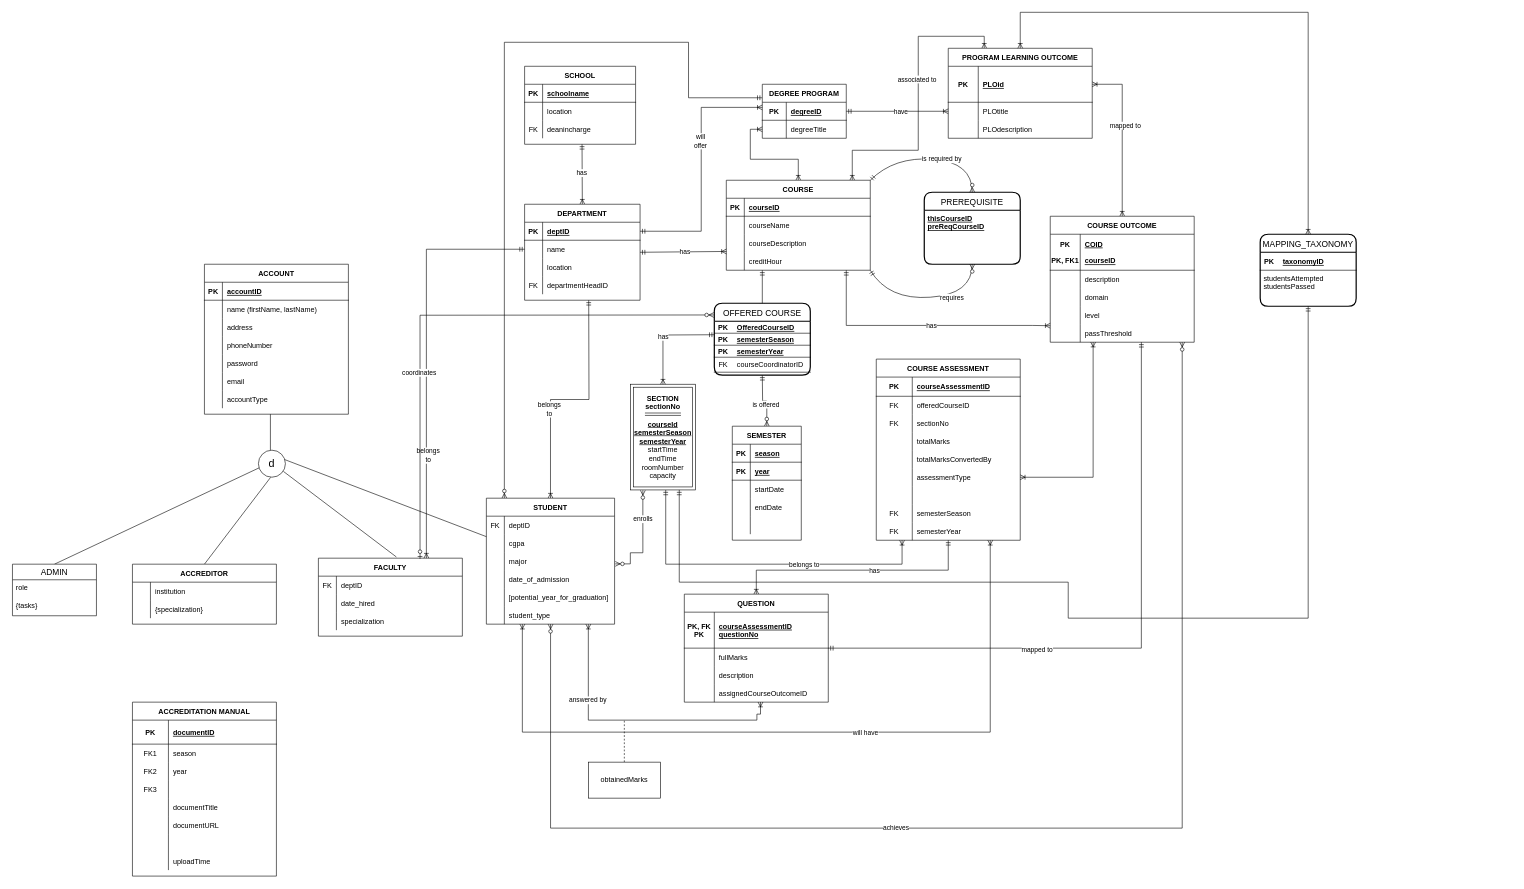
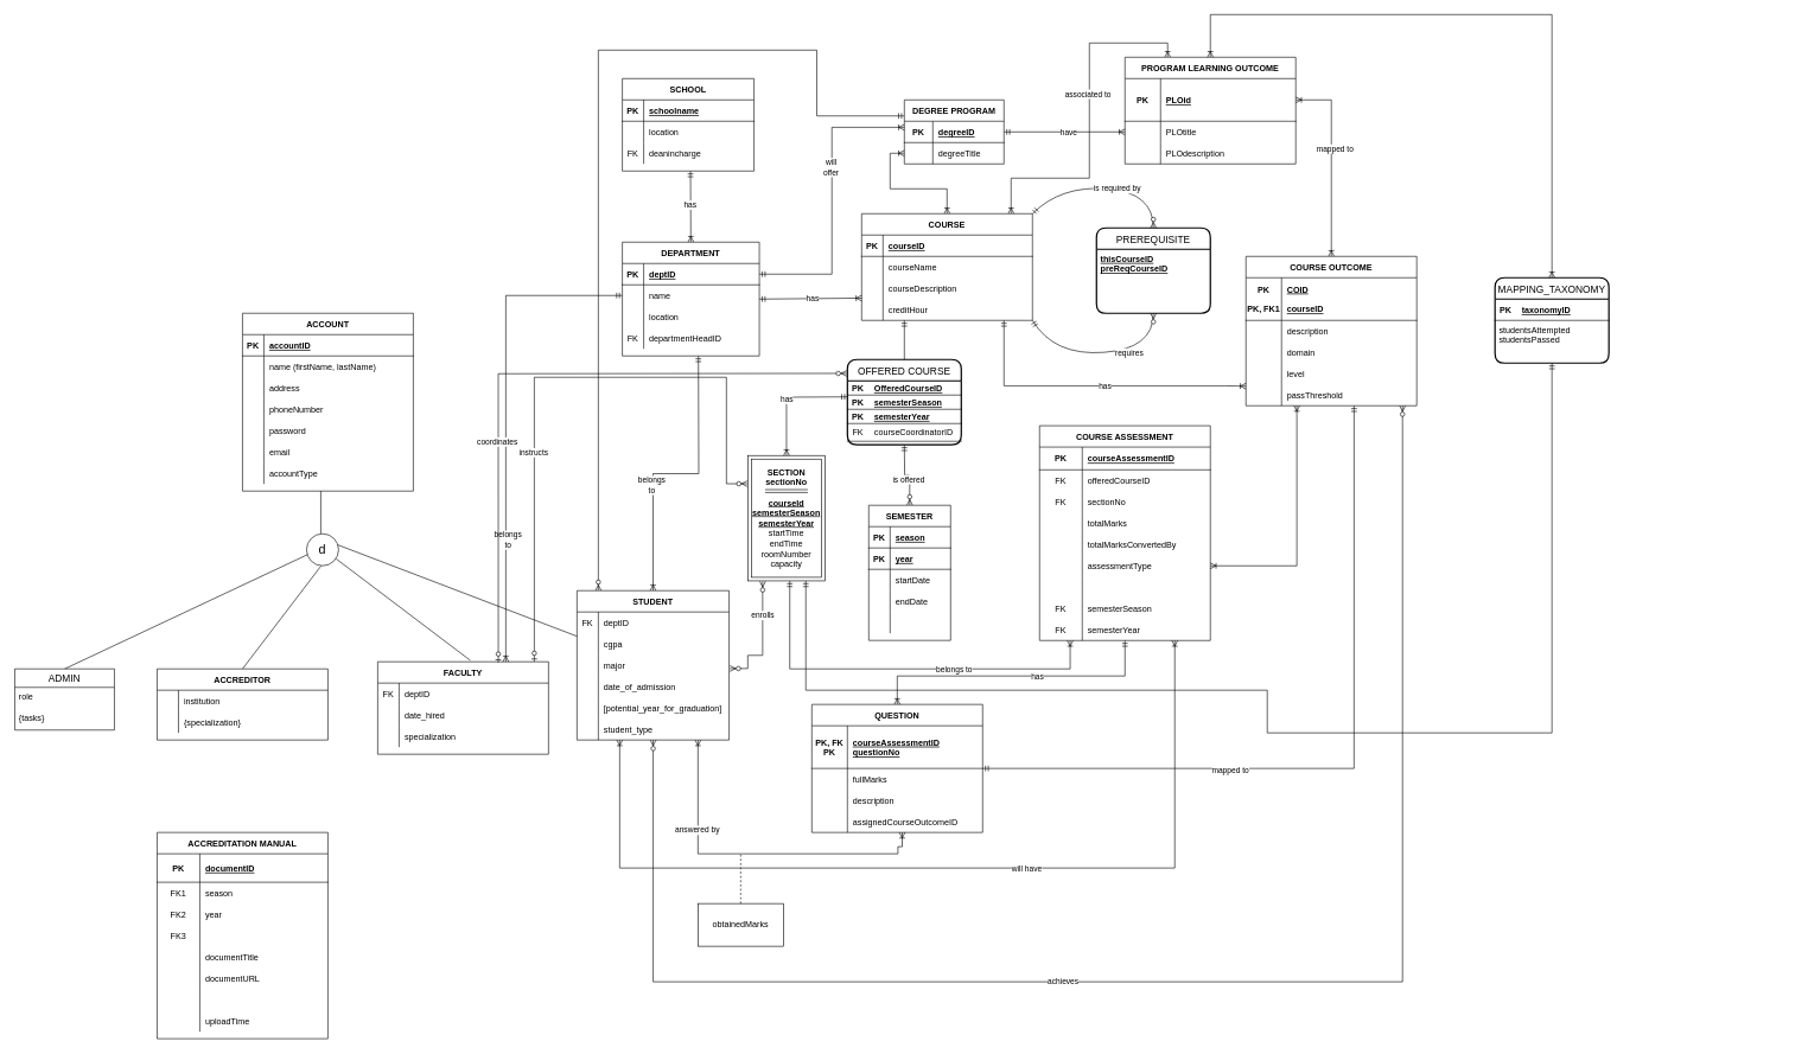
+ <mxCell id="52" style="edgeStyle=orthogonalEdgeStyle;rounded=0;orthogonalLoop=1;jettySize=auto;html=1;startArrow=ERzeroToOne;startFill=1;endArrow=ERzeroToMany;endFill=1;entryX=-0.006;entryY=0.225;entryDx=0;entryDy=0;entryPerimeter=0;" parent="1" source="54" target="96" edge="1"><mxGeometry relative="1" as="geometry"><mxPoint x="1230" y="500" as="targetPoint" /><Array as="points"><mxPoint x="750" y="530" /><mxPoint x="1020" y="530" /><mxPoint x="1020" y="680" /></Array></mxGeometry></mxCell>
+ <mxCell id="53" value="instructs" style="edgeLabel;html=1;align=center;verticalAlign=middle;resizable=0;points=[];" parent="52" vertex="1" connectable="0"><mxGeometry x="-0.305" y="2" relative="1" as="geometry"><mxPoint as="offset" /></mxGeometry></mxCell>
